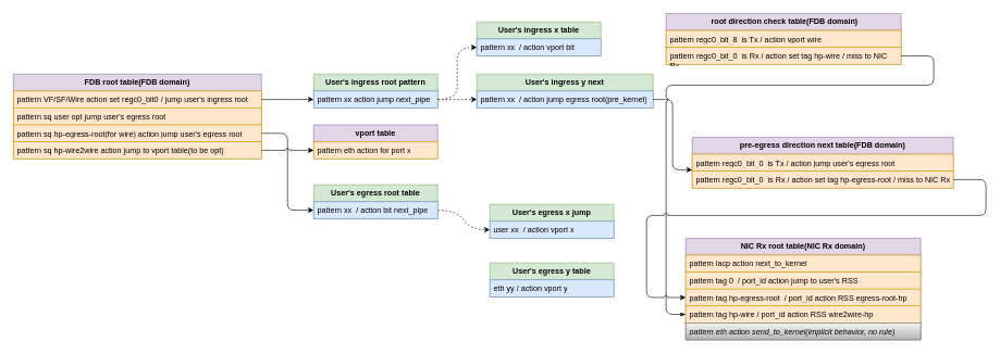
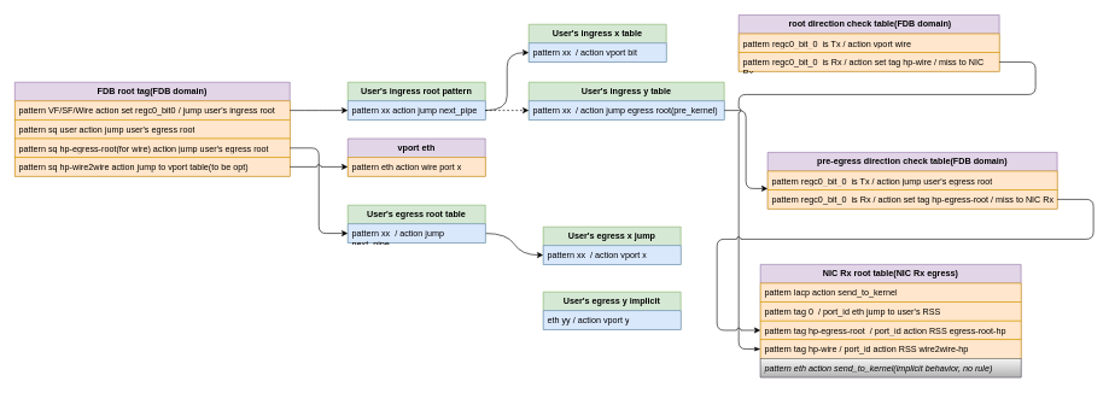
- <mxCell id="26" value="pattern regc0_bit_8&amp;nbsp; is Tx / action vport wire" style="text;strokeColor=#d79b00;fillColor=#ffe6cc;align=left;verticalAlign=top;spacingLeft=4;spacingRight=4;overflow=hidden;rotatable=0;points=[[0,0.5],[1,0.5]];portConstraint=eastwest;whiteSpace=wrap;html=1;" vertex="1" parent="25"><mxGeometry y="26" width="360" height="26" as="geometry" /></mxCell>
+ <mxCell id="26" value="pattern regc0_bit_0&amp;nbsp; is Tx / action vport wire" style="text;strokeColor=#d79b00;fillColor=#ffe6cc;align=left;verticalAlign=top;spacingLeft=4;spacingRight=4;overflow=hidden;rotatable=0;points=[[0,0.5],[1,0.5]];portConstraint=eastwest;whiteSpace=wrap;html=1;" vertex="1" parent="25"><mxGeometry y="26" width="360" height="26" as="geometry" /></mxCell>
- <mxCell id="24" style="edgeStyle=entityRelationEdgeStyle;rounded=0;orthogonalLoop=1;jettySize=auto;html=1;entryX=0;entryY=0.75;entryDx=0;entryDy=0;elbow=vertical;curved=1;dashed=1;" edge="1" parent="1" source="8" target="19"><mxGeometry relative="1" as="geometry"><Array as="points"><mxPoint x="760" y="103" /></Array></mxGeometry></mxCell>
+ <mxCell id="24" style="edgeStyle=entityRelationEdgeStyle;rounded=0;orthogonalLoop=1;jettySize=auto;html=1;entryX=0;entryY=0.75;entryDx=0;entryDy=0;elbow=vertical;curved=1;" edge="1" parent="1" source="8" target="19"><mxGeometry relative="1" as="geometry"><Array as="points"><mxPoint x="760" y="103" /></Array></mxGeometry></mxCell>
- <mxCell id="2" value="&lt;b&gt;FDB root table(FDB domain)&lt;/b&gt;" style="swimlane;fontStyle=0;childLayout=stackLayout;horizontal=1;startSize=26;horizontalStack=0;resizeParent=1;resizeParentMax=0;resizeLast=0;collapsible=1;marginBottom=0;whiteSpace=wrap;html=1;fillColor=#e1d5e7;strokeColor=#9673a6;" vertex="1" parent="1"><mxGeometry x="20" y="113" width="380" height="130" as="geometry"><mxRectangle x="100" y="450" width="120" height="30" as="alternateBounds" /></mxGeometry></mxCell>
+ <mxCell id="2" value="&lt;b&gt;FDB root tag(FDB domain)&lt;/b&gt;" style="swimlane;fontStyle=0;childLayout=stackLayout;horizontal=1;startSize=26;horizontalStack=0;resizeParent=1;resizeParentMax=0;resizeLast=0;collapsible=1;marginBottom=0;whiteSpace=wrap;html=1;fillColor=#e1d5e7;strokeColor=#9673a6;" vertex="1" parent="1"><mxGeometry x="20" y="113" width="380" height="130" as="geometry"><mxRectangle x="100" y="450" width="120" height="30" as="alternateBounds" /></mxGeometry></mxCell>
- <mxCell id="21" value="&lt;b&gt;User's ingress y next&lt;br&gt;&lt;/b&gt;" style="swimlane;fontStyle=0;childLayout=stackLayout;horizontal=1;startSize=26;horizontalStack=0;resizeParent=1;resizeParentMax=0;resizeLast=0;collapsible=1;marginBottom=0;whiteSpace=wrap;html=1;fillColor=#d5e8d4;strokeColor=#82b366;" vertex="1" parent="1"><mxGeometry x="730" y="113" width="270" height="52" as="geometry"><mxRectangle x="100" y="450" width="120" height="30" as="alternateBounds" /></mxGeometry></mxCell>
+ <mxCell id="21" value="&lt;b&gt;User's ingress y table&lt;br&gt;&lt;/b&gt;" style="swimlane;fontStyle=0;childLayout=stackLayout;horizontal=1;startSize=26;horizontalStack=0;resizeParent=1;resizeParentMax=0;resizeLast=0;collapsible=1;marginBottom=0;whiteSpace=wrap;html=1;fillColor=#d5e8d4;strokeColor=#82b366;" vertex="1" parent="1"><mxGeometry x="730" y="113" width="270" height="52" as="geometry"><mxRectangle x="100" y="450" width="120" height="30" as="alternateBounds" /></mxGeometry></mxCell>
- <mxCell id="4" value="pattern sq user opt jump user's egress root" style="text;strokeColor=#d79b00;fillColor=#ffe6cc;align=left;verticalAlign=top;spacingLeft=4;spacingRight=4;overflow=hidden;rotatable=0;points=[[0,0.5],[1,0.5]];portConstraint=eastwest;whiteSpace=wrap;html=1;" vertex="1" parent="2"><mxGeometry y="52" width="380" height="26" as="geometry" /></mxCell>
+ <mxCell id="4" value="pattern sq user action jump user's egress root" style="text;strokeColor=#d79b00;fillColor=#ffe6cc;align=left;verticalAlign=top;spacingLeft=4;spacingRight=4;overflow=hidden;rotatable=0;points=[[0,0.5],[1,0.5]];portConstraint=eastwest;whiteSpace=wrap;html=1;" vertex="1" parent="2"><mxGeometry y="52" width="380" height="26" as="geometry" /></mxCell>
- <mxCell id="13" value="&lt;b&gt;vport table&lt;br&gt;&lt;/b&gt;" style="swimlane;fontStyle=0;childLayout=stackLayout;horizontal=1;startSize=26;horizontalStack=0;resizeParent=1;resizeParentMax=0;resizeLast=0;collapsible=1;marginBottom=0;whiteSpace=wrap;html=1;fillColor=#e1d5e7;strokeColor=#9673a6;" vertex="1" parent="1"><mxGeometry x="480" y="191" width="190" height="52" as="geometry"><mxRectangle x="100" y="450" width="120" height="30" as="alternateBounds" /></mxGeometry></mxCell>
+ <mxCell id="13" value="&lt;b&gt;vport eth&lt;br&gt;&lt;/b&gt;" style="swimlane;fontStyle=0;childLayout=stackLayout;horizontal=1;startSize=26;horizontalStack=0;resizeParent=1;resizeParentMax=0;resizeLast=0;collapsible=1;marginBottom=0;whiteSpace=wrap;html=1;fillColor=#e1d5e7;strokeColor=#9673a6;" vertex="1" parent="1"><mxGeometry x="480" y="191" width="190" height="52" as="geometry"><mxRectangle x="100" y="450" width="120" height="30" as="alternateBounds" /></mxGeometry></mxCell>
- <mxCell id="30" value="&lt;b&gt;pre-egress direction next table(FDB domain)&lt;br&gt;&lt;/b&gt;" style="swimlane;fontStyle=0;childLayout=stackLayout;horizontal=1;startSize=26;horizontalStack=0;resizeParent=1;resizeParentMax=0;resizeLast=0;collapsible=1;marginBottom=0;whiteSpace=wrap;html=1;fillColor=#e1d5e7;strokeColor=#9673a6;" vertex="1" parent="1"><mxGeometry x="1060" y="210" width="400" height="78" as="geometry"><mxRectangle x="100" y="450" width="120" height="30" as="alternateBounds" /></mxGeometry></mxCell>
+ <mxCell id="30" value="&lt;b&gt;pre-egress direction check table(FDB domain)&lt;br&gt;&lt;/b&gt;" style="swimlane;fontStyle=0;childLayout=stackLayout;horizontal=1;startSize=26;horizontalStack=0;resizeParent=1;resizeParentMax=0;resizeLast=0;collapsible=1;marginBottom=0;whiteSpace=wrap;html=1;fillColor=#e1d5e7;strokeColor=#9673a6;" vertex="1" parent="1"><mxGeometry x="1060" y="210" width="400" height="78" as="geometry"><mxRectangle x="100" y="450" width="120" height="30" as="alternateBounds" /></mxGeometry></mxCell>
- <mxCell id="14" value="pattern eth action for port x" style="text;strokeColor=#d79b00;fillColor=#ffe6cc;align=left;verticalAlign=top;spacingLeft=4;spacingRight=4;overflow=hidden;rotatable=0;points=[[0,0.5],[1,0.5]];portConstraint=eastwest;whiteSpace=wrap;html=1;" vertex="1" parent="13"><mxGeometry y="26" width="190" height="26" as="geometry" /></mxCell>
+ <mxCell id="14" value="pattern eth action wire port x" style="text;strokeColor=#d79b00;fillColor=#ffe6cc;align=left;verticalAlign=top;spacingLeft=4;spacingRight=4;overflow=hidden;rotatable=0;points=[[0,0.5],[1,0.5]];portConstraint=eastwest;whiteSpace=wrap;html=1;" vertex="1" parent="13"><mxGeometry y="26" width="190" height="26" as="geometry" /></mxCell>
- <mxCell id="11" value="pattern xx&amp;nbsp; / action bit next_pipe" style="text;strokeColor=#6c8ebf;fillColor=#dae8fc;align=left;verticalAlign=top;spacingLeft=4;spacingRight=4;overflow=hidden;rotatable=0;points=[[0,0.5],[1,0.5]];portConstraint=eastwest;whiteSpace=wrap;html=1;" vertex="1" parent="10"><mxGeometry y="26" width="190" height="26" as="geometry" /></mxCell>
+ <mxCell id="11" value="pattern xx&amp;nbsp; / action jump next_pipe" style="text;strokeColor=#6c8ebf;fillColor=#dae8fc;align=left;verticalAlign=top;spacingLeft=4;spacingRight=4;overflow=hidden;rotatable=0;points=[[0,0.5],[1,0.5]];portConstraint=eastwest;whiteSpace=wrap;html=1;" vertex="1" parent="10"><mxGeometry y="26" width="190" height="26" as="geometry" /></mxCell>
- <mxCell id="9" style="edgeStyle=entityRelationEdgeStyle;rounded=0;orthogonalLoop=1;jettySize=auto;html=1;exitX=1;exitY=0.75;exitDx=0;exitDy=0;entryX=0;entryY=0.75;entryDx=0;entryDy=0;elbow=vertical;curved=1;dashed=1;" edge="1" parent="1" source="10" target="17"><mxGeometry relative="1" as="geometry" /></mxCell>
+ <mxCell id="9" style="edgeStyle=entityRelationEdgeStyle;rounded=0;orthogonalLoop=1;jettySize=auto;html=1;exitX=1;exitY=0.75;exitDx=0;exitDy=0;entryX=0;entryY=0.75;entryDx=0;entryDy=0;elbow=vertical;curved=1;" edge="1" parent="1" source="10" target="17"><mxGeometry relative="1" as="geometry" /></mxCell>
- <mxCell id="18" value="user xx&amp;nbsp; / action vport x" style="text;strokeColor=#6c8ebf;fillColor=#dae8fc;align=left;verticalAlign=top;spacingLeft=4;spacingRight=4;overflow=hidden;rotatable=0;points=[[0,0.5],[1,0.5]];portConstraint=eastwest;whiteSpace=wrap;html=1;" vertex="1" parent="17"><mxGeometry y="26" width="190" height="26" as="geometry" /></mxCell>
+ <mxCell id="18" value="pattern xx&amp;nbsp; / action vport x" style="text;strokeColor=#6c8ebf;fillColor=#dae8fc;align=left;verticalAlign=top;spacingLeft=4;spacingRight=4;overflow=hidden;rotatable=0;points=[[0,0.5],[1,0.5]];portConstraint=eastwest;whiteSpace=wrap;html=1;" vertex="1" parent="17"><mxGeometry y="26" width="190" height="26" as="geometry" /></mxCell>
- <mxCell id="33" value="&lt;b&gt;NIC Rx root table(NIC Rx domain)&lt;br&gt;&lt;/b&gt;" style="swimlane;fontStyle=0;childLayout=stackLayout;horizontal=1;startSize=26;horizontalStack=0;resizeParent=1;resizeParentMax=0;resizeLast=0;collapsible=1;marginBottom=0;whiteSpace=wrap;html=1;fillColor=#e1d5e7;strokeColor=#9673a6;" vertex="1" parent="1"><mxGeometry x="1050" y="365" width="360" height="156" as="geometry"><mxRectangle x="100" y="450" width="120" height="30" as="alternateBounds" /></mxGeometry></mxCell>
+ <mxCell id="33" value="&lt;b&gt;NIC Rx root table(NIC Rx egress)&lt;br&gt;&lt;/b&gt;" style="swimlane;fontStyle=0;childLayout=stackLayout;horizontal=1;startSize=26;horizontalStack=0;resizeParent=1;resizeParentMax=0;resizeLast=0;collapsible=1;marginBottom=0;whiteSpace=wrap;html=1;fillColor=#e1d5e7;strokeColor=#9673a6;" vertex="1" parent="1"><mxGeometry x="1050" y="365" width="360" height="156" as="geometry"><mxRectangle x="100" y="450" width="120" height="30" as="alternateBounds" /></mxGeometry></mxCell>
- <mxCell id="34" value="pattern lacp action next_to_kernel" style="text;strokeColor=#d79b00;fillColor=#ffe6cc;align=left;verticalAlign=top;spacingLeft=4;spacingRight=4;overflow=hidden;rotatable=0;points=[[0,0.5],[1,0.5]];portConstraint=eastwest;whiteSpace=wrap;html=1;" vertex="1" parent="33"><mxGeometry y="26" width="360" height="26" as="geometry" /></mxCell>
+ <mxCell id="34" value="pattern lacp action send_to_kernel" style="text;strokeColor=#d79b00;fillColor=#ffe6cc;align=left;verticalAlign=top;spacingLeft=4;spacingRight=4;overflow=hidden;rotatable=0;points=[[0,0.5],[1,0.5]];portConstraint=eastwest;whiteSpace=wrap;html=1;" vertex="1" parent="33"><mxGeometry y="26" width="360" height="26" as="geometry" /></mxCell>
- <mxCell id="28" value="&lt;b&gt;User's egress y table&lt;br&gt;&lt;/b&gt;" style="swimlane;fontStyle=0;childLayout=stackLayout;horizontal=1;startSize=26;horizontalStack=0;resizeParent=1;resizeParentMax=0;resizeLast=0;collapsible=1;marginBottom=0;whiteSpace=wrap;html=1;fillColor=#d5e8d4;strokeColor=#82b366;" vertex="1" parent="1"><mxGeometry x="750" y="403" width="190" height="52" as="geometry"><mxRectangle x="100" y="450" width="120" height="30" as="alternateBounds" /></mxGeometry></mxCell>
+ <mxCell id="28" value="&lt;b&gt;User's egress y implicit&lt;br&gt;&lt;/b&gt;" style="swimlane;fontStyle=0;childLayout=stackLayout;horizontal=1;startSize=26;horizontalStack=0;resizeParent=1;resizeParentMax=0;resizeLast=0;collapsible=1;marginBottom=0;whiteSpace=wrap;html=1;fillColor=#d5e8d4;strokeColor=#82b366;" vertex="1" parent="1"><mxGeometry x="750" y="403" width="190" height="52" as="geometry"><mxRectangle x="100" y="450" width="120" height="30" as="alternateBounds" /></mxGeometry></mxCell>
- <mxCell id="35" value="pattern tag 0&amp;nbsp; / port_id action jump to user's RSS" style="text;strokeColor=#d79b00;fillColor=#ffe6cc;align=left;verticalAlign=top;spacingLeft=4;spacingRight=4;overflow=hidden;rotatable=0;points=[[0,0.5],[1,0.5]];portConstraint=eastwest;whiteSpace=wrap;html=1;" vertex="1" parent="33"><mxGeometry y="52" width="360" height="26" as="geometry" /></mxCell>
+ <mxCell id="35" value="pattern tag 0&amp;nbsp; / port_id eth jump to user's RSS" style="text;strokeColor=#d79b00;fillColor=#ffe6cc;align=left;verticalAlign=top;spacingLeft=4;spacingRight=4;overflow=hidden;rotatable=0;points=[[0,0.5],[1,0.5]];portConstraint=eastwest;whiteSpace=wrap;html=1;" vertex="1" parent="33"><mxGeometry y="52" width="360" height="26" as="geometry" /></mxCell>
